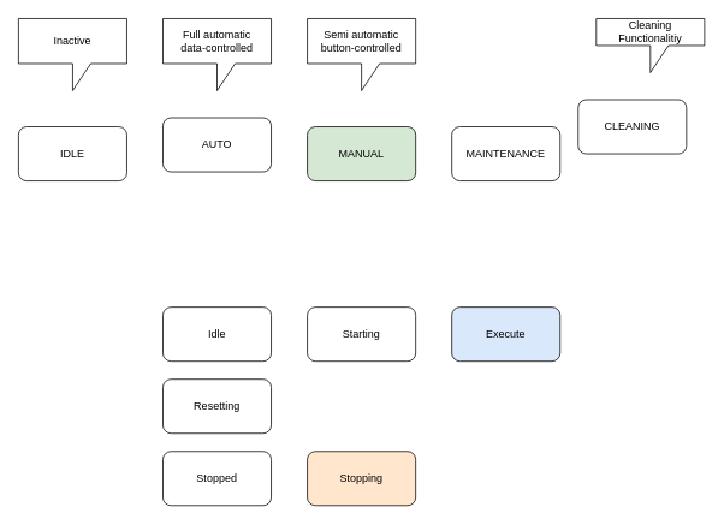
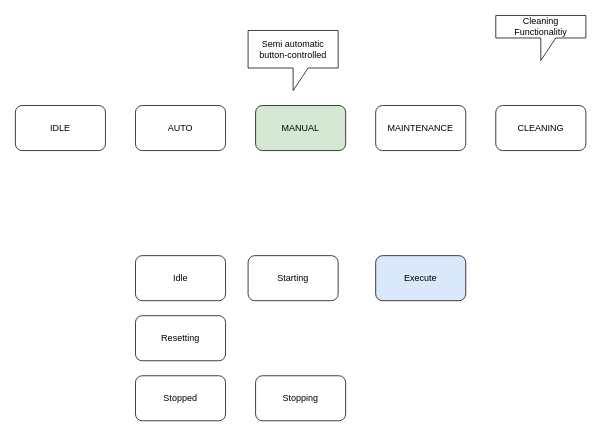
- <mxCell id="13" value="Inactive" style="shape=callout;whiteSpace=wrap;html=1;perimeter=calloutPerimeter;" vertex="1" parent="1"><mxGeometry x="20" y="20" width="120" height="80" as="geometry" /></mxCell>
- <mxCell id="14" value="Full automatic&lt;div&gt;data-controlled&lt;/div&gt;" style="shape=callout;whiteSpace=wrap;html=1;perimeter=calloutPerimeter;" vertex="1" parent="1"><mxGeometry x="180" y="20" width="120" height="80" as="geometry" /></mxCell>
- <mxCell id="15" value="Semi automatic&lt;div&gt;button-controlled&lt;/div&gt;" style="shape=callout;whiteSpace=wrap;html=1;perimeter=calloutPerimeter;" vertex="1" parent="1"><mxGeometry x="340" y="20" width="120" height="80" as="geometry" /></mxCell>
+ <mxCell id="15" value="Semi automatic&lt;div&gt;button-controlled&lt;/div&gt;" style="shape=callout;whiteSpace=wrap;html=1;perimeter=calloutPerimeter;" vertex="1" parent="1"><mxGeometry x="330" y="40" width="120" height="80" as="geometry" /></mxCell>
- <mxCell id="6" value="CLEANING" style="rounded=1;whiteSpace=wrap;html=1;" vertex="1" parent="1"><mxGeometry x="640" y="110" width="120" height="60" as="geometry" /></mxCell>
+ <mxCell id="6" value="CLEANING" style="rounded=1;whiteSpace=wrap;html=1;" vertex="1" parent="1"><mxGeometry x="660" y="140" width="120" height="60" as="geometry" /></mxCell>
- <mxCell id="4" value="AUTO" style="rounded=1;whiteSpace=wrap;html=1;" vertex="1" parent="1"><mxGeometry x="180" y="130" width="120" height="60" as="geometry" /></mxCell>
+ <mxCell id="4" value="AUTO" style="rounded=1;whiteSpace=wrap;html=1;" vertex="1" parent="1"><mxGeometry x="180" y="140" width="120" height="60" as="geometry" /></mxCell>
- <mxCell id="10" value="Starting" style="rounded=1;whiteSpace=wrap;html=1;" vertex="1" parent="1"><mxGeometry x="340" y="340" width="120" height="60" as="geometry" /></mxCell>
+ <mxCell id="10" value="Starting" style="rounded=1;whiteSpace=wrap;html=1;" vertex="1" parent="1"><mxGeometry x="330" y="340" width="120" height="60" as="geometry" /></mxCell>
- <mxCell id="8" value="Stopping" style="rounded=1;whiteSpace=wrap;html=1;fillColor=#ffe6cc;" vertex="1" parent="1"><mxGeometry x="340" y="500" width="120" height="60" as="geometry" /></mxCell>
+ <mxCell id="8" value="Stopping" style="rounded=1;whiteSpace=wrap;html=1;" vertex="1" parent="1"><mxGeometry x="340" y="500" width="120" height="60" as="geometry" /></mxCell>
